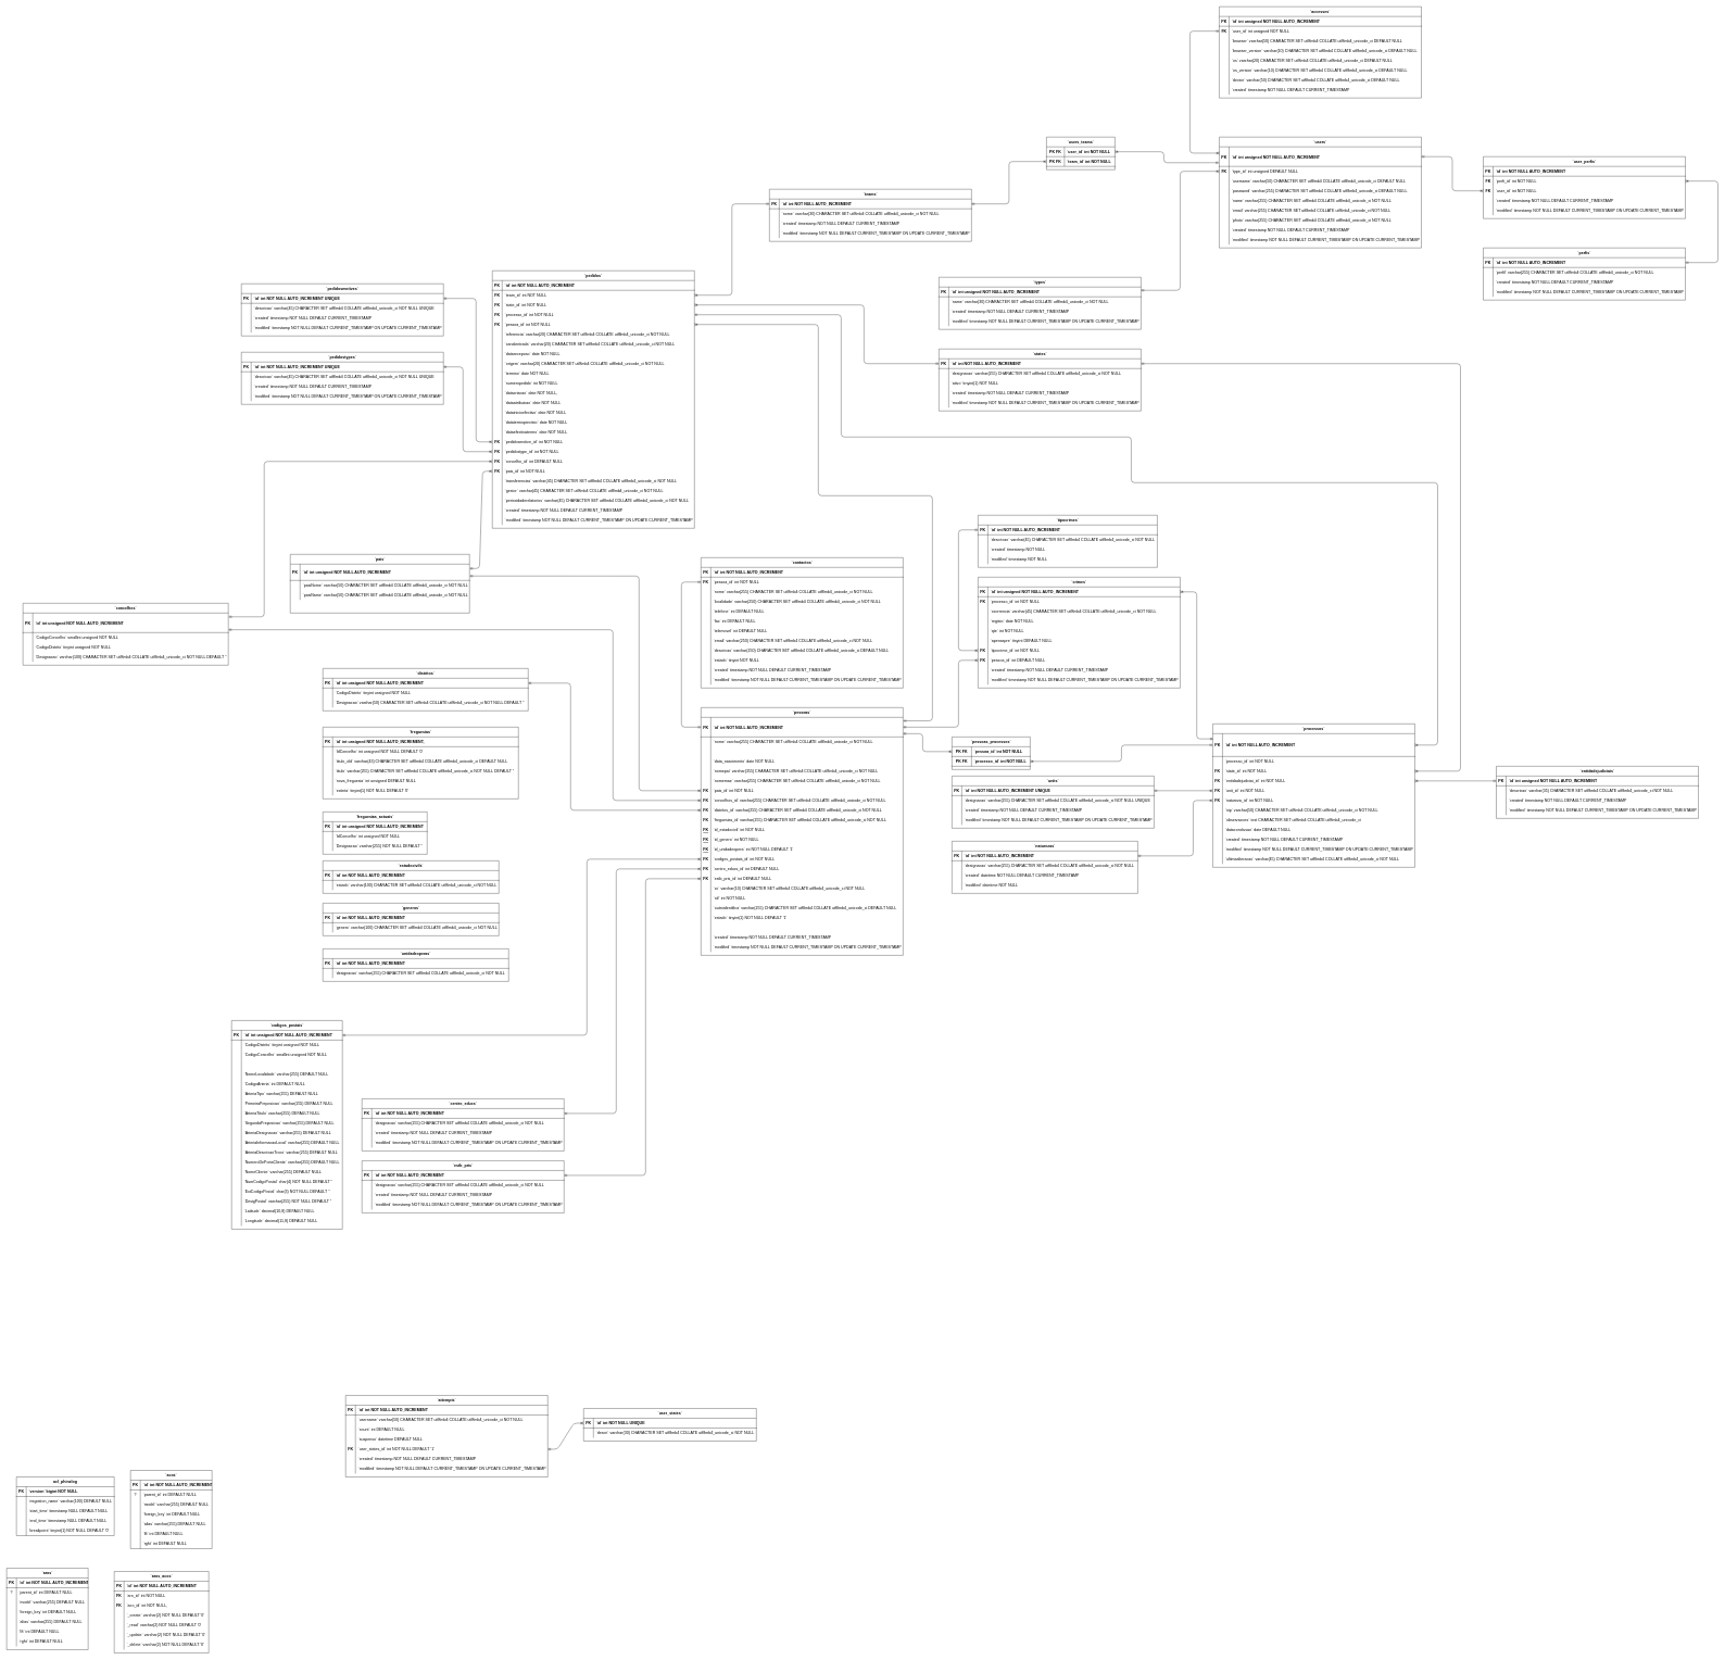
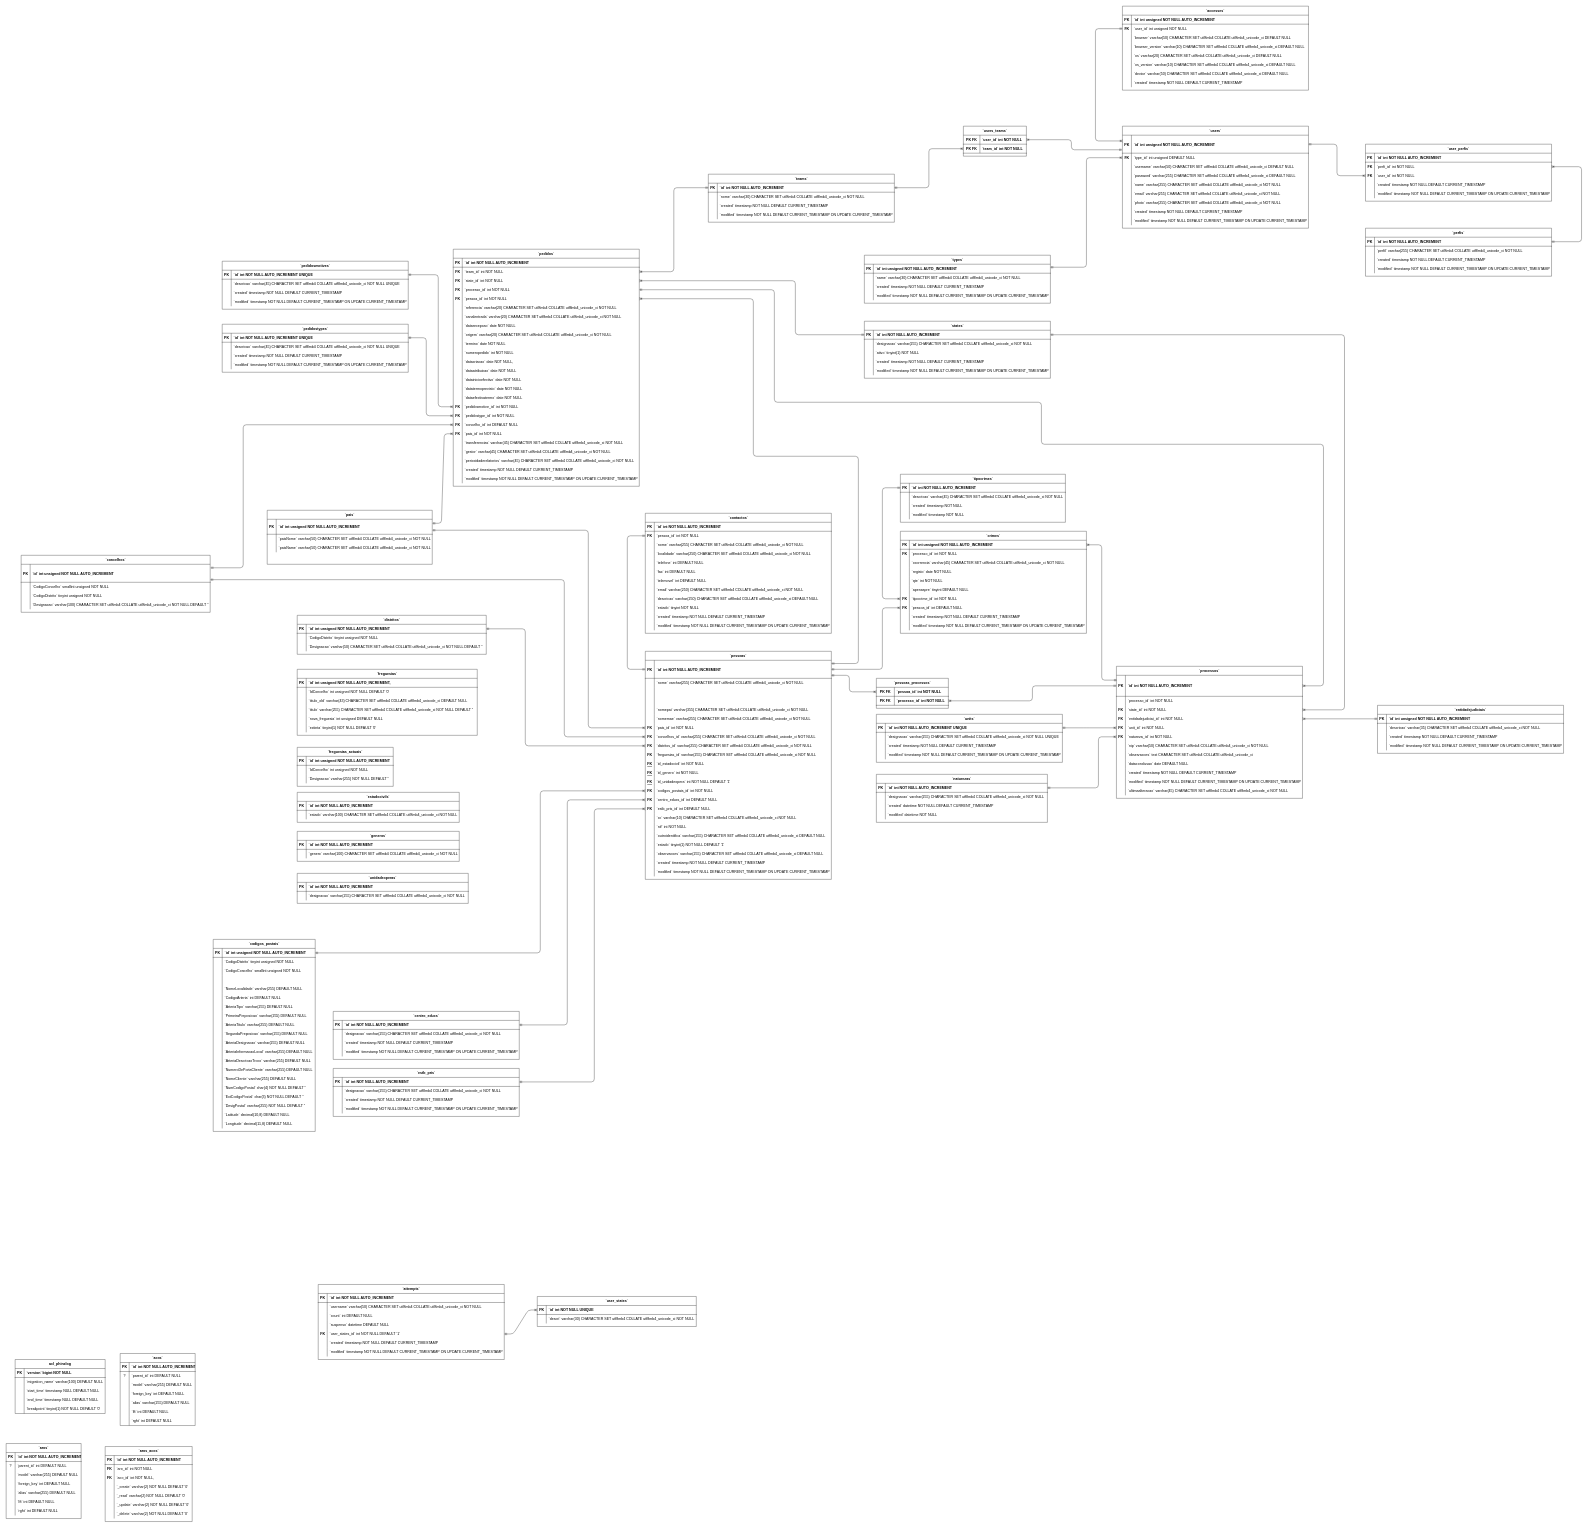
- <mxCell id="447" value="`data_nascimento` date NOT NULL" style="shape=partialRectangle;overflow=hidden;connectable=0;fillColor=none;top=0;left=0;bottom=0;right=0;align=left;spacingLeft=6;" vertex="1" parent="445"><mxGeometry x="30" width="590" height="30" as="geometry" /></mxCell>
+ <mxCell id="498" value="`observacoes` varchar(255) CHARACTER SET utf8mb4 COLLATE utf8mb4_unicode_ci DEFAULT NULL" style="shape=partialRectangle;overflow=hidden;connectable=0;fillColor=none;top=0;left=0;bottom=0;right=0;align=left;spacingLeft=6;" vertex="1" parent="496"><mxGeometry x="30" width="590" height="30" as="geometry" /></mxCell>
